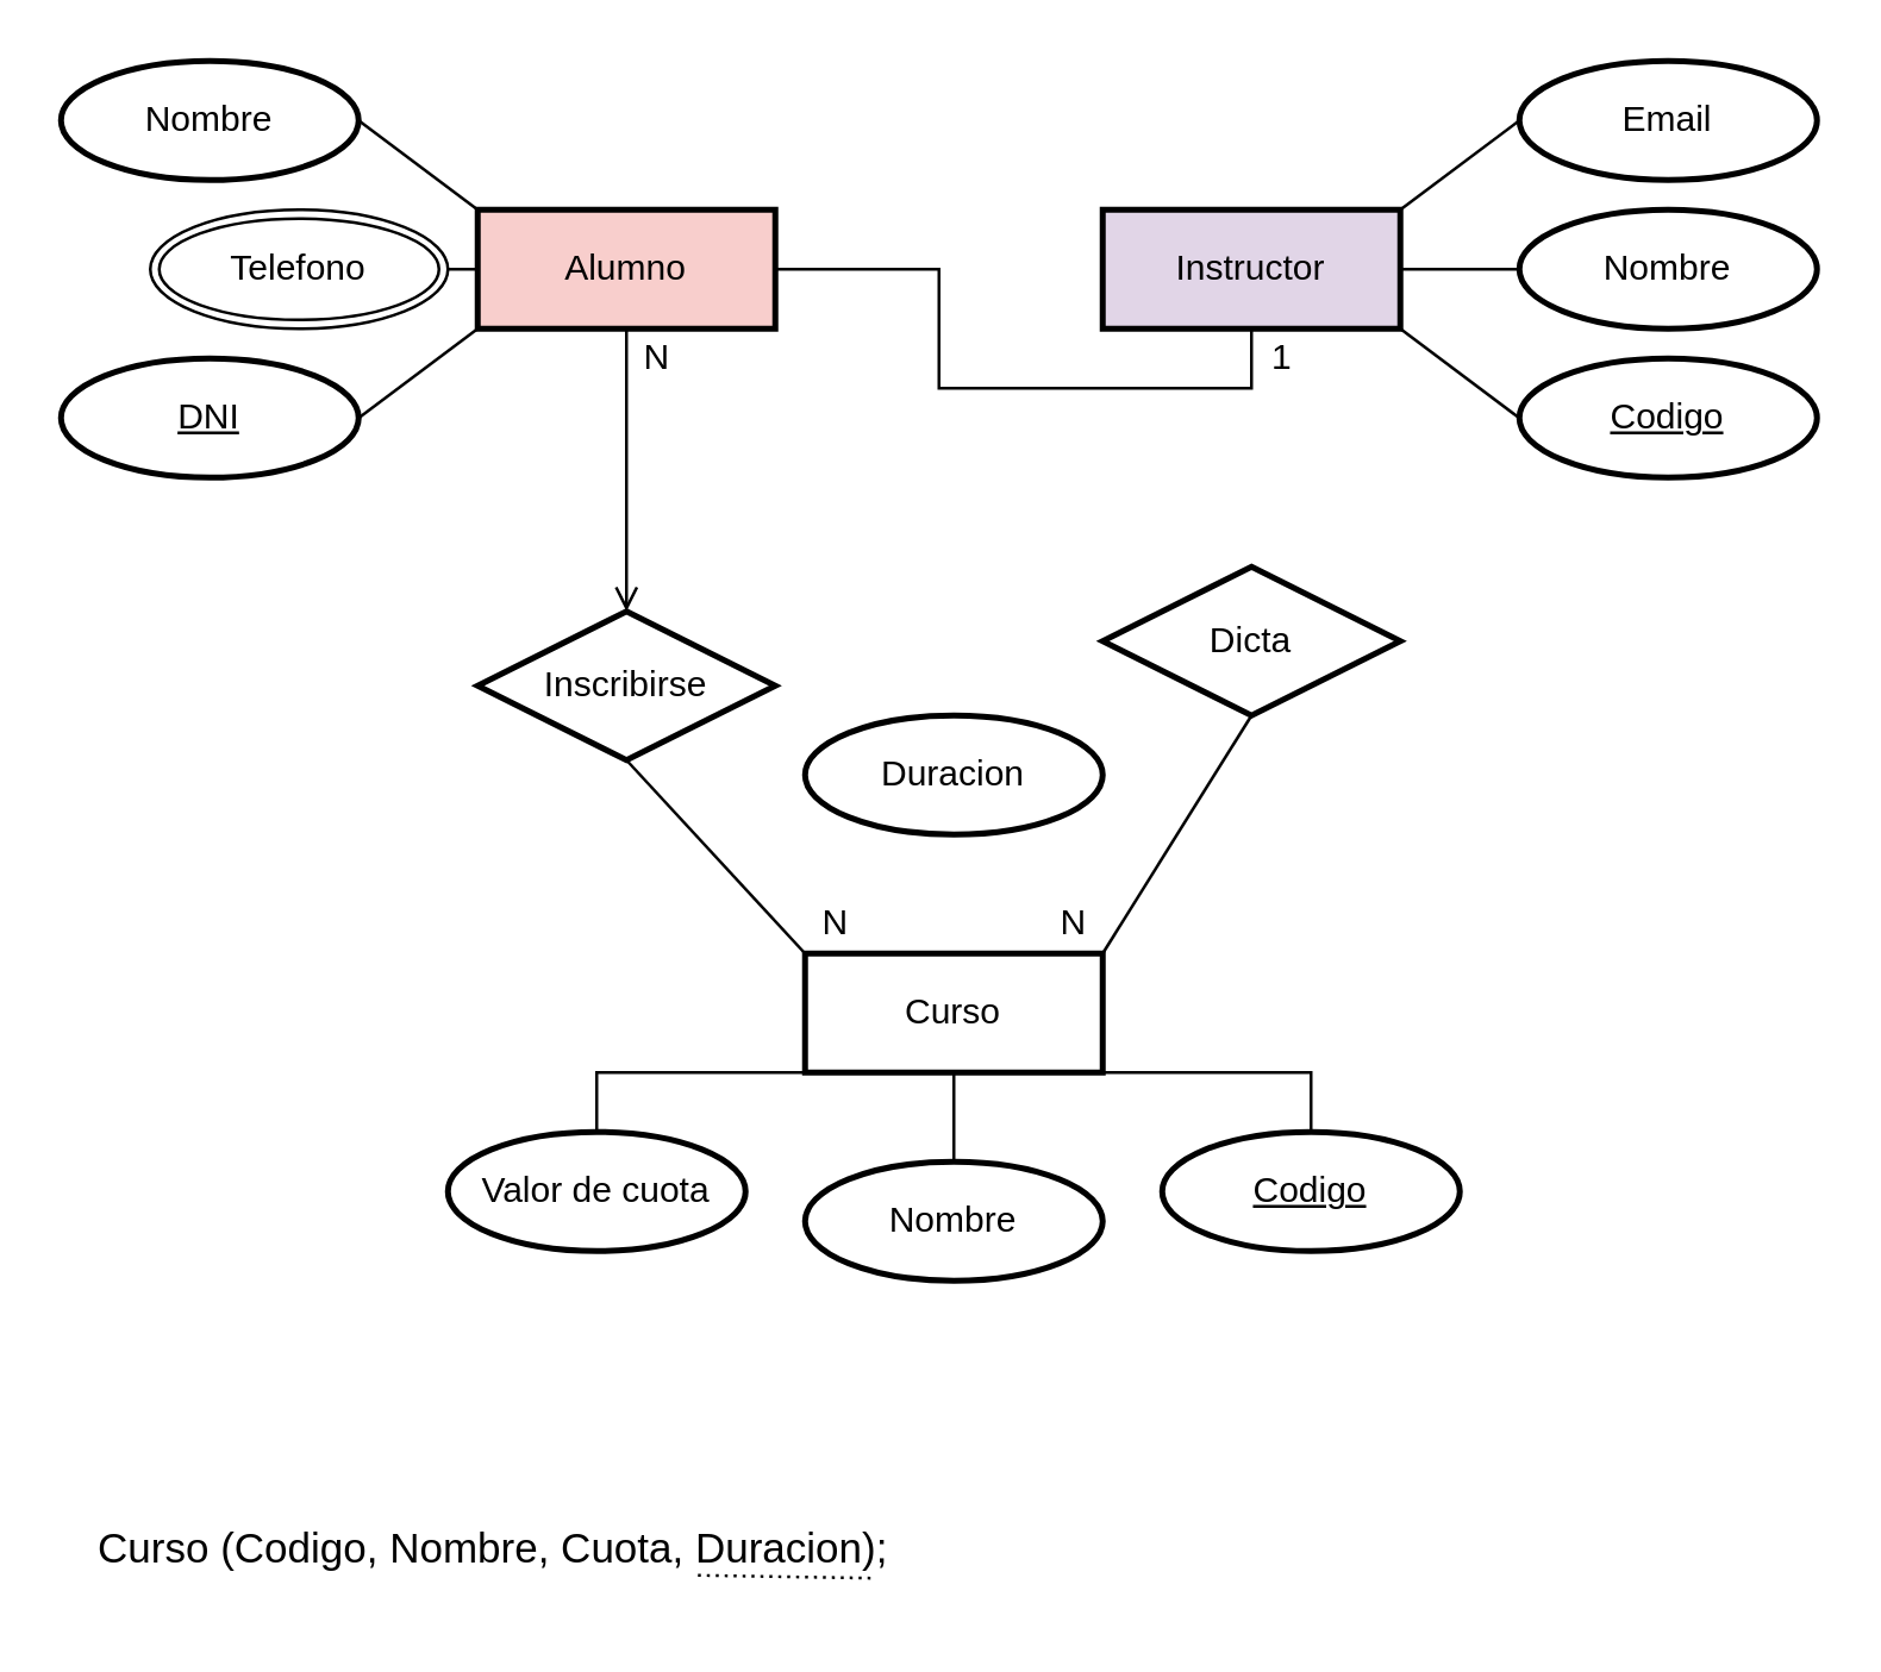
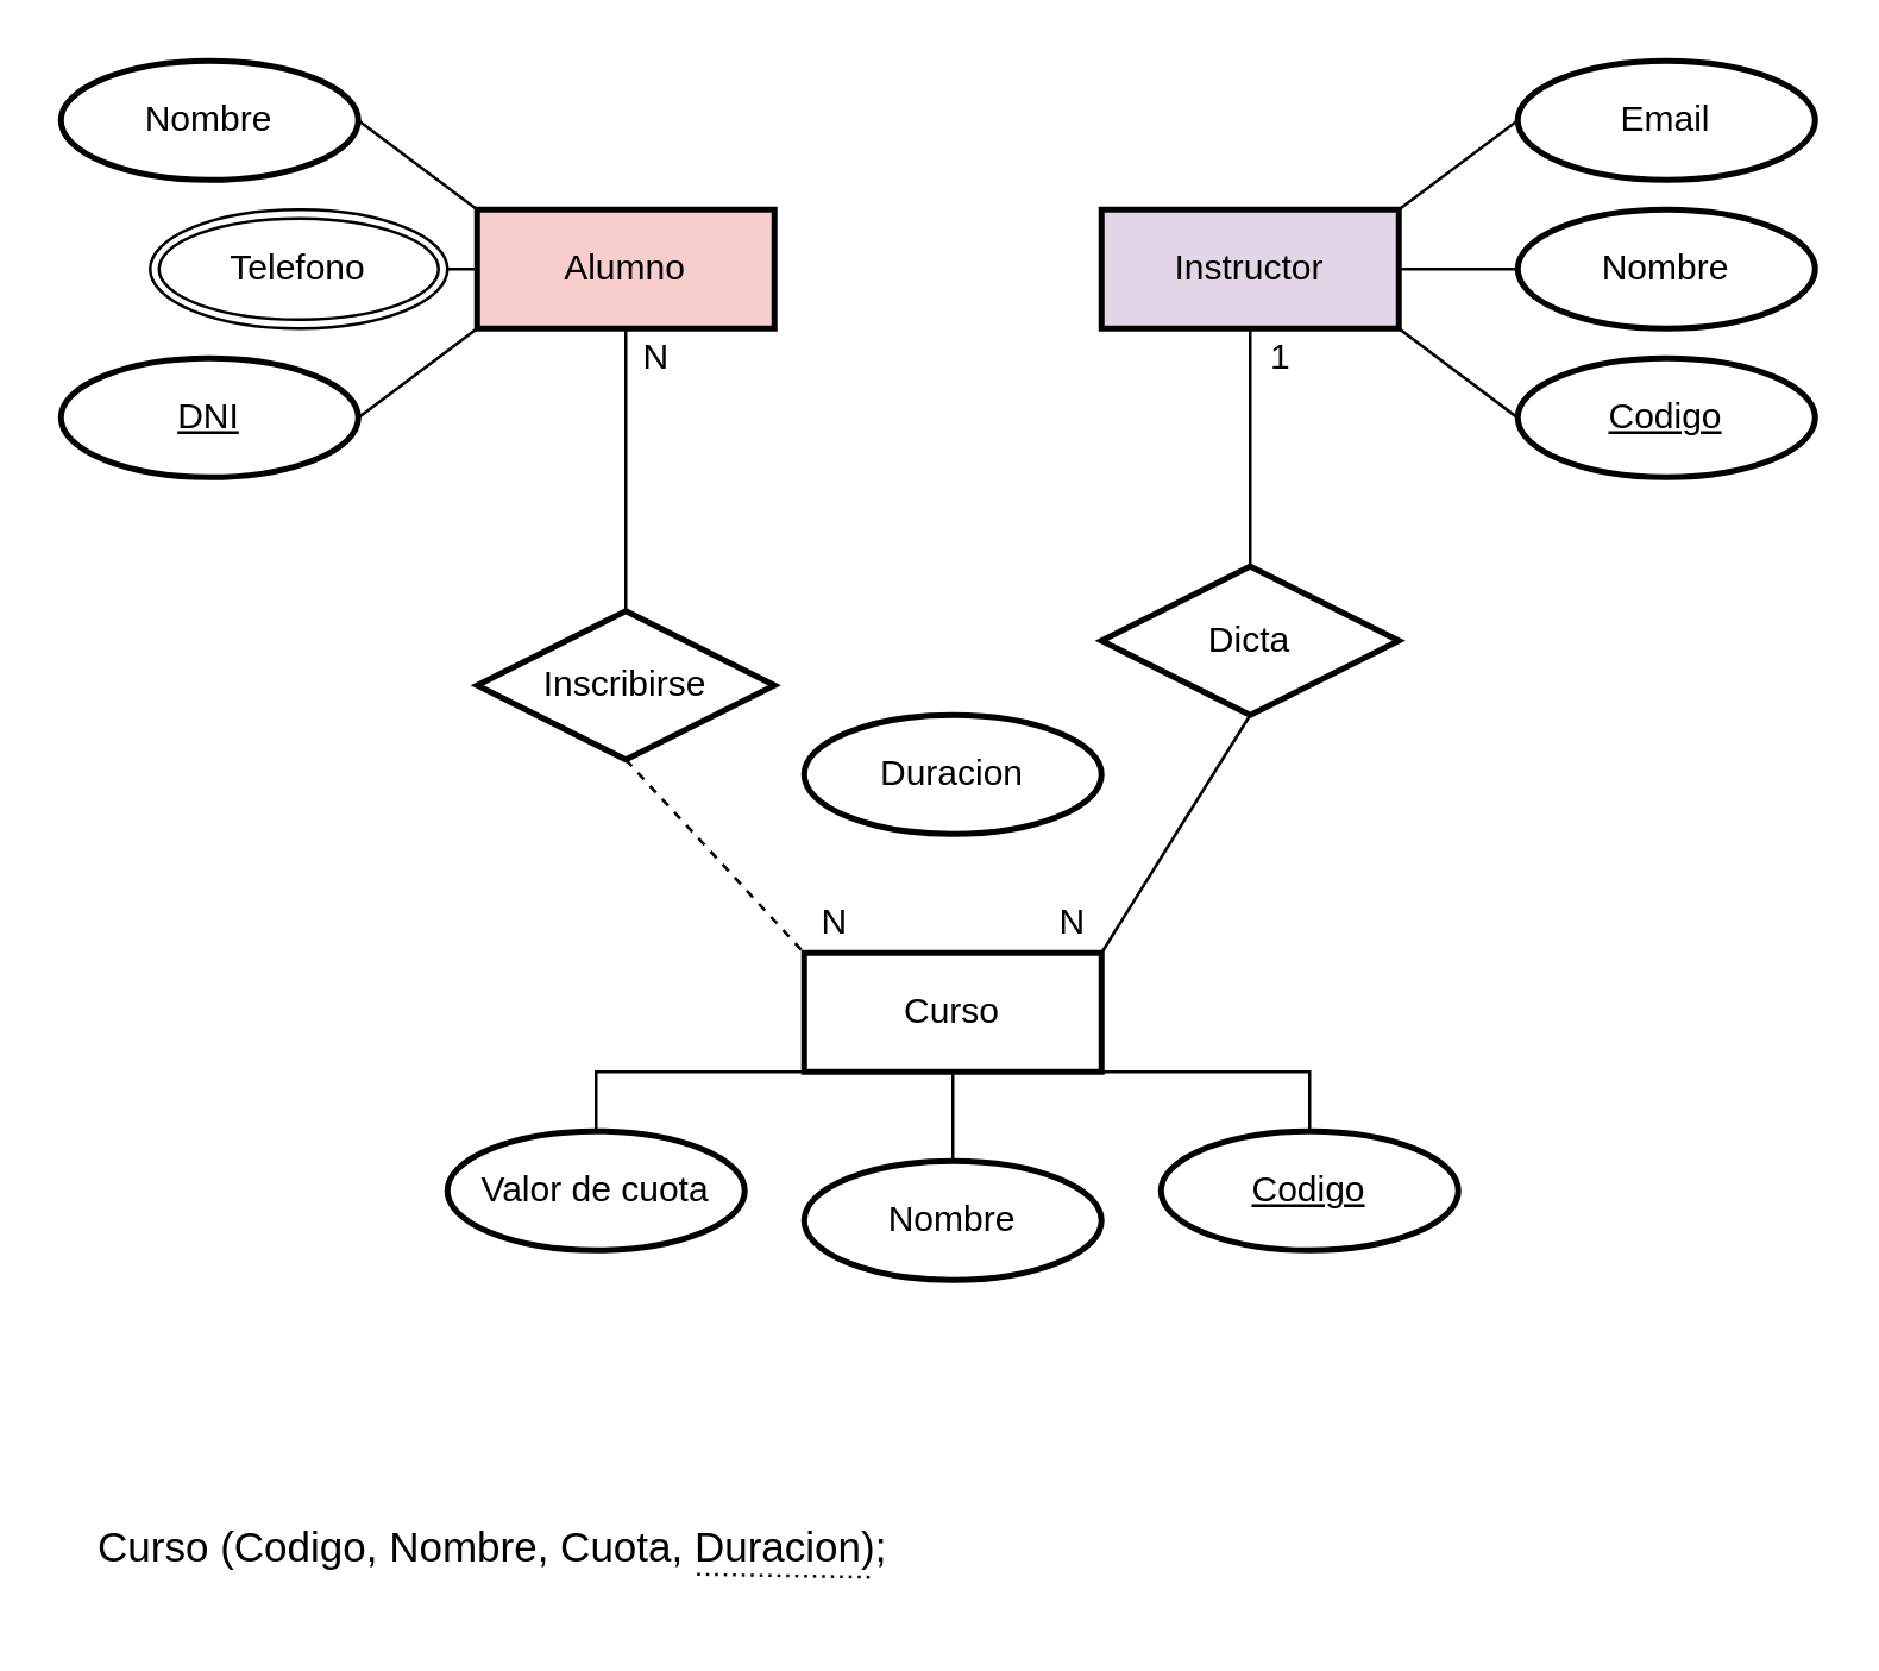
- <mxCell id="3" style="edgeStyle=orthogonalEdgeStyle;rounded=0;orthogonalLoop=1;jettySize=auto;html=1;exitX=0.5;exitY=1;exitDx=0;exitDy=0;endArrow=none;endFill=0;strokeWidth=1;" parent="1" source="4" target="6" edge="1"><mxGeometry relative="1" as="geometry" /></mxCell>
+ <mxCell id="3" style="edgeStyle=orthogonalEdgeStyle;rounded=0;orthogonalLoop=1;jettySize=auto;html=1;exitX=0.5;exitY=1;exitDx=0;exitDy=0;entryX=0.5;entryY=0;entryDx=0;entryDy=0;endArrow=none;endFill=0;strokeWidth=1;" parent="1" source="4" target="20" edge="1"><mxGeometry relative="1" as="geometry" /></mxCell>
- <mxCell id="5" style="edgeStyle=orthogonalEdgeStyle;rounded=0;orthogonalLoop=1;jettySize=auto;html=1;exitX=0.5;exitY=1;exitDx=0;exitDy=0;entryX=0.5;entryY=0;entryDx=0;entryDy=0;endArrow=open;endFill=0;strokeWidth=1;" parent="1" source="6" target="19" edge="1"><mxGeometry relative="1" as="geometry" /></mxCell>
+ <mxCell id="5" style="edgeStyle=orthogonalEdgeStyle;rounded=0;orthogonalLoop=1;jettySize=auto;html=1;exitX=0.5;exitY=1;exitDx=0;exitDy=0;entryX=0.5;entryY=0;entryDx=0;entryDy=0;endArrow=none;endFill=0;strokeWidth=1;" parent="1" source="6" target="19" edge="1"><mxGeometry relative="1" as="geometry" /></mxCell>
- <mxCell id="21" value="" style="endArrow=none;html=1;rounded=0;strokeWidth=1;exitX=0.5;exitY=1;exitDx=0;exitDy=0;entryX=0;entryY=0;entryDx=0;entryDy=0;" parent="1" source="19" target="2" edge="1"><mxGeometry relative="1" as="geometry"><mxPoint x="220" y="250" as="sourcePoint" /><mxPoint x="380" y="250" as="targetPoint" /></mxGeometry></mxCell>
+ <mxCell id="21" value="" style="endArrow=none;html=1;rounded=0;strokeWidth=1;exitX=0.5;exitY=1;exitDx=0;exitDy=0;entryX=0;entryY=0;entryDx=0;entryDy=0;dashed=1;" parent="1" source="19" target="2" edge="1"><mxGeometry relative="1" as="geometry"><mxPoint x="220" y="250" as="sourcePoint" /><mxPoint x="380" y="250" as="targetPoint" /></mxGeometry></mxCell>
